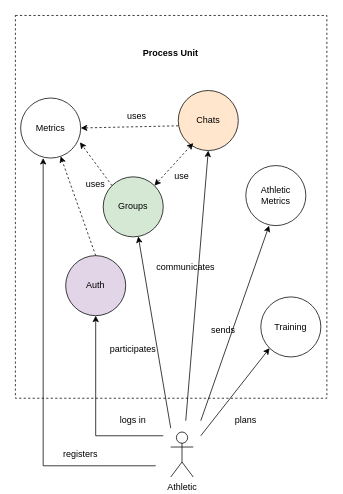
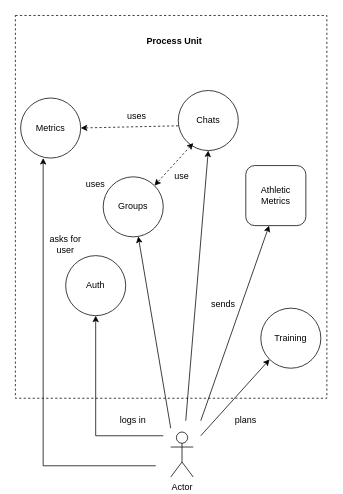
- <mxCell id="3" value="&lt;b&gt;Process Unit&lt;/b&gt;" style="text;html=1;strokeColor=none;fillColor=none;align=center;verticalAlign=middle;whiteSpace=wrap;rounded=0;" vertex="1" parent="1"><mxGeometry x="172" y="55" width="110" height="30" as="geometry" /></mxCell>
+ <mxCell id="3" value="&lt;b&gt;Process Unit&lt;/b&gt;" style="text;html=1;strokeColor=none;fillColor=none;align=center;verticalAlign=middle;whiteSpace=wrap;rounded=0;" vertex="1" parent="1"><mxGeometry x="177" y="40" width="110" height="30" as="geometry" /></mxCell>
- <mxCell id="8" value="&lt;span style=&quot;&quot;&gt;Chats&lt;/span&gt;" style="ellipse;whiteSpace=wrap;html=1;aspect=fixed;fillColor=#ffe6cc;" vertex="1" parent="1"><mxGeometry x="237" y="120" width="80" height="80" as="geometry" /></mxCell>
+ <mxCell id="8" value="&lt;span style=&quot;&quot;&gt;Chats&lt;/span&gt;" style="ellipse;whiteSpace=wrap;html=1;aspect=fixed;" vertex="1" parent="1"><mxGeometry x="237" y="120" width="80" height="80" as="geometry" /></mxCell>
- <mxCell id="19" value="" style="endArrow=classic;html=1;rounded=0;exitX=0;exitY=0;exitDx=0;exitDy=0;dashed=1;entryX=0.988;entryY=0.738;entryDx=0;entryDy=0;entryPerimeter=0;" edge="1" parent="1" source="7" target="4"><mxGeometry width="50" height="50" relative="1" as="geometry"><mxPoint x="137" y="350" as="sourcePoint" /><mxPoint x="90.313" y="217.72" as="targetPoint" /></mxGeometry></mxCell>
- <mxCell id="9" value="&lt;span style=&quot;&quot;&gt;Athletic&lt;br&gt;Metrics&lt;br&gt;&lt;/span&gt;" style="ellipse;whiteSpace=wrap;html=1;aspect=fixed;" vertex="1" parent="1"><mxGeometry x="327" y="220" width="80" height="80" as="geometry" /></mxCell>
+ <mxCell id="9" value="&lt;span style=&quot;&quot;&gt;Athletic&lt;br&gt;Metrics&lt;br&gt;&lt;/span&gt;" style="whiteSpace=wrap;html=1;aspect=fixed;rounded=1;" vertex="1" parent="1"><mxGeometry x="327" y="220" width="80" height="80" as="geometry" /></mxCell>
- <mxCell id="7" value="&lt;span style=&quot;&quot;&gt;Groups&lt;/span&gt;" style="ellipse;whiteSpace=wrap;html=1;aspect=fixed;fillColor=#d5e8d4;" vertex="1" parent="1"><mxGeometry x="137" y="235" width="80" height="80" as="geometry" /></mxCell>
+ <mxCell id="7" value="&lt;span style=&quot;&quot;&gt;Groups&lt;/span&gt;" style="ellipse;whiteSpace=wrap;html=1;aspect=fixed;" vertex="1" parent="1"><mxGeometry x="137" y="235" width="80" height="80" as="geometry" /></mxCell>
- <mxCell id="15" value="" style="endArrow=classic;html=1;rounded=0;exitX=0.5;exitY=0;exitDx=0;exitDy=0;dashed=1;" edge="1" parent="1" source="5" target="4"><mxGeometry width="50" height="50" relative="1" as="geometry"><mxPoint x="197" y="400" as="sourcePoint" /><mxPoint x="247" y="350" as="targetPoint" /></mxGeometry></mxCell>
+ <mxCell id="16" value="asks for&lt;br&gt;user" style="text;html=1;strokeColor=none;fillColor=none;align=center;verticalAlign=middle;whiteSpace=wrap;rounded=0;dashed=1;" vertex="1" parent="1"><mxGeometry x="57" y="310" width="60" height="30" as="geometry" /></mxCell>
- <mxCell id="24" value="communicates" style="text;html=1;strokeColor=none;fillColor=none;align=center;verticalAlign=middle;whiteSpace=wrap;rounded=0;dashed=1;" vertex="1" parent="1"><mxGeometry x="217" y="340" width="60" height="30" as="geometry" /></mxCell>
- <mxCell id="5" value="&lt;span style=&quot;&quot;&gt;Auth&lt;/span&gt;" style="ellipse;whiteSpace=wrap;html=1;aspect=fixed;fillColor=#e1d5e7;" vertex="1" parent="1"><mxGeometry x="87" y="340" width="80" height="80" as="geometry" /></mxCell>
+ <mxCell id="5" value="&lt;span style=&quot;&quot;&gt;Auth&lt;/span&gt;" style="ellipse;whiteSpace=wrap;html=1;aspect=fixed;" vertex="1" parent="1"><mxGeometry x="87" y="340" width="80" height="80" as="geometry" /></mxCell>
- <mxCell id="6" value="&lt;span style=&quot;&quot;&gt;Training&lt;/span&gt;" style="ellipse;whiteSpace=wrap;html=1;aspect=fixed;" vertex="1" parent="1"><mxGeometry x="347" y="395" width="80" height="80" as="geometry" /></mxCell>
+ <mxCell id="6" value="&lt;span style=&quot;&quot;&gt;Training&lt;/span&gt;" style="ellipse;whiteSpace=wrap;html=1;aspect=fixed;" vertex="1" parent="1"><mxGeometry x="347" y="410" width="80" height="80" as="geometry" /></mxCell>
- <mxCell id="28" value="sends" style="text;html=1;strokeColor=none;fillColor=none;align=center;verticalAlign=middle;whiteSpace=wrap;rounded=0;dashed=1;" vertex="1" parent="1"><mxGeometry x="267" y="425" width="60" height="30" as="geometry" /></mxCell>
+ <mxCell id="28" value="sends" style="text;html=1;strokeColor=none;fillColor=none;align=center;verticalAlign=middle;whiteSpace=wrap;rounded=0;dashed=1;" vertex="1" parent="1"><mxGeometry x="267" y="390" width="60" height="30" as="geometry" /></mxCell>
- <mxCell id="18" value="participates" style="text;html=1;strokeColor=none;fillColor=none;align=center;verticalAlign=middle;whiteSpace=wrap;rounded=0;dashed=1;" vertex="1" parent="1"><mxGeometry x="147" y="450" width="60" height="30" as="geometry" /></mxCell>
- <mxCell id="12" value="registers" style="text;html=1;strokeColor=none;fillColor=none;align=center;verticalAlign=middle;whiteSpace=wrap;rounded=0;dashed=1;" vertex="1" parent="1"><mxGeometry x="77" y="590" width="60" height="30" as="geometry" /></mxCell>
- <mxCell id="10" value="Athletic" style="shape=umlActor;verticalLabelPosition=bottom;verticalAlign=top;html=1;" vertex="1" parent="1"><mxGeometry x="227" y="575" width="30" height="60" as="geometry" /></mxCell>
+ <mxCell id="10" value="Actor" style="shape=umlActor;verticalLabelPosition=bottom;verticalAlign=top;html=1;" vertex="1" parent="1"><mxGeometry x="227" y="575" width="30" height="60" as="geometry" /></mxCell>
